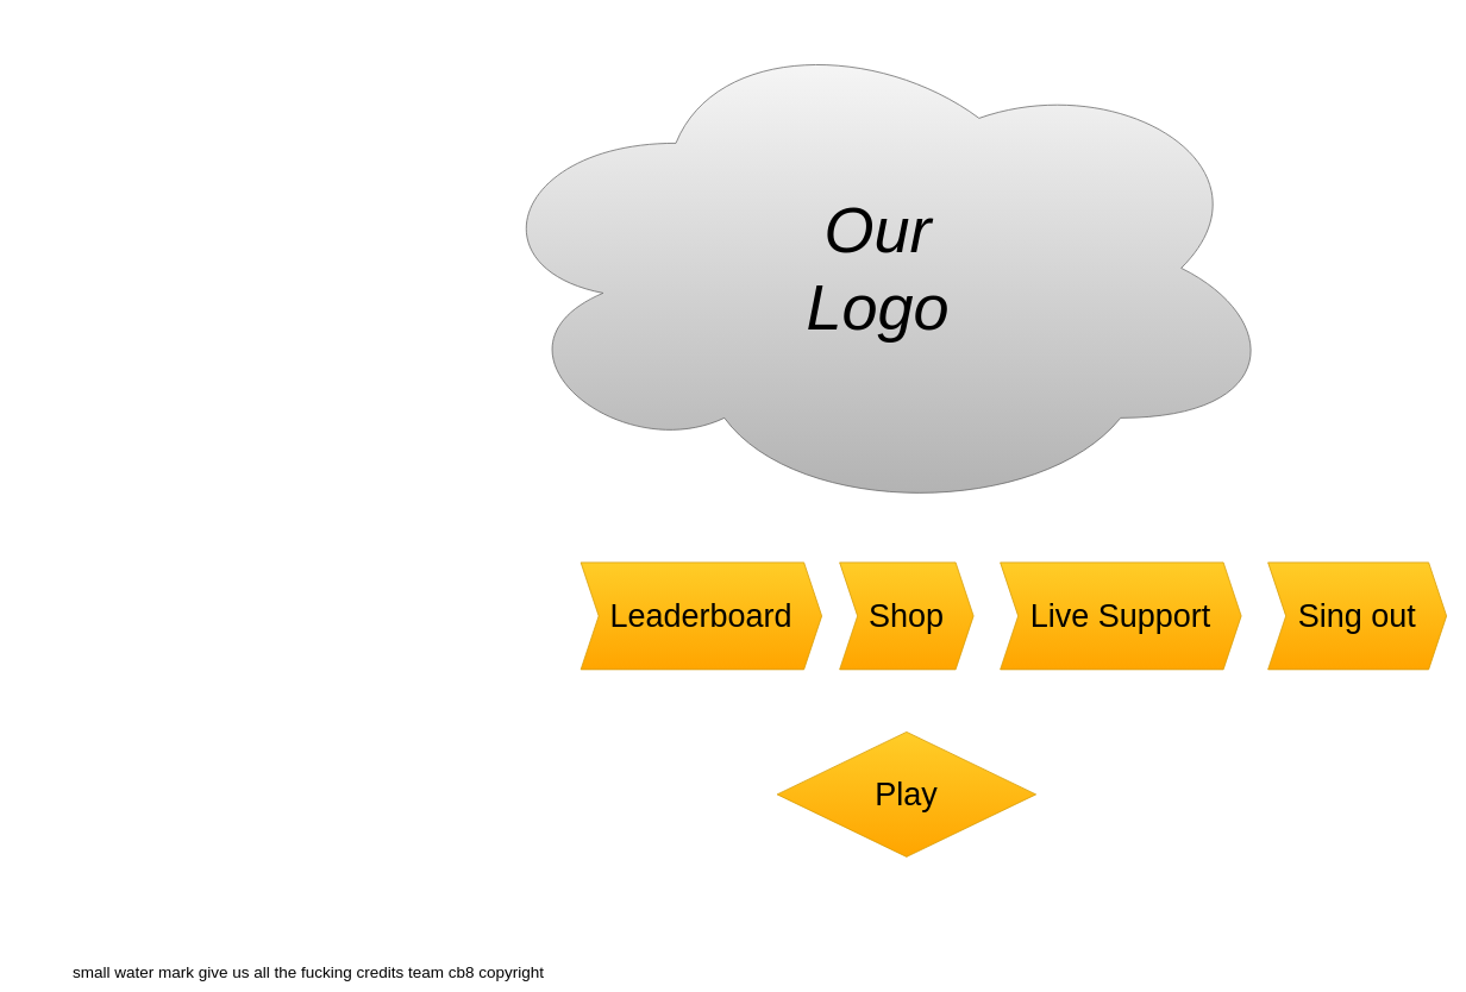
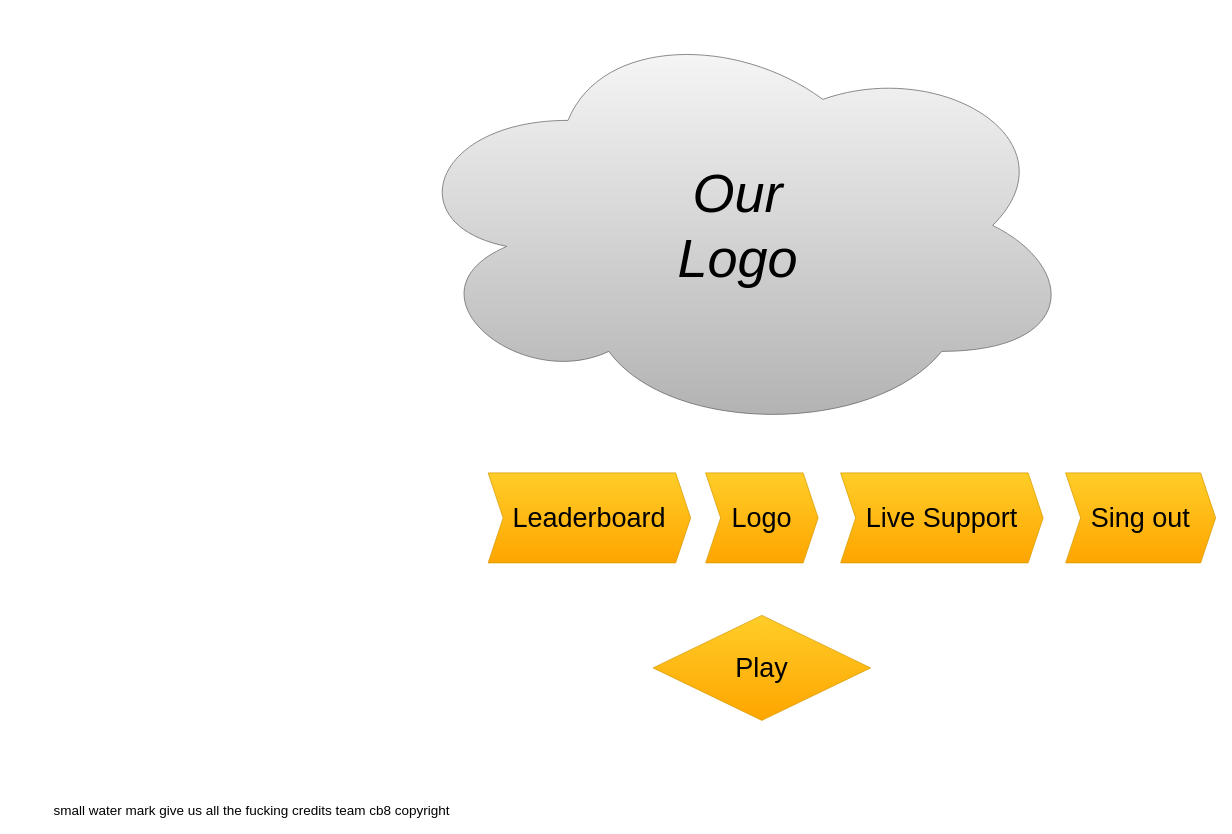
- <mxCell id="4" value="&lt;span style=&quot;font-size: 36px&quot;&gt;Shop&lt;/span&gt;" style="shape=step;perimeter=stepPerimeter;whiteSpace=wrap;html=1;fixedSize=1;gradientColor=#ffa500;fillColor=#ffcd28;strokeColor=#d79b00;" vertex="1" parent="1"><mxGeometry x="940" y="630" width="150" height="120" as="geometry" /></mxCell>
+ <mxCell id="4" value="&lt;span style=&quot;font-size: 36px&quot;&gt;Logo&lt;/span&gt;" style="shape=step;perimeter=stepPerimeter;whiteSpace=wrap;html=1;fixedSize=1;gradientColor=#ffa500;fillColor=#ffcd28;strokeColor=#d79b00;" vertex="1" parent="1"><mxGeometry x="940" y="630" width="150" height="120" as="geometry" /></mxCell>
- <mxCell id="8" value="&lt;font style=&quot;font-size: 18px&quot;&gt;small water mark give us all the fucking credits team cb8 copyright&lt;/font&gt;" style="text;html=1;strokeColor=none;fillColor=none;align=center;verticalAlign=middle;whiteSpace=wrap;rounded=0;" vertex="1" parent="1"><mxGeometry x="30" y="1080" width="630" height="20" as="geometry" /></mxCell>
+ <mxCell id="8" value="&lt;font style=&quot;font-size: 18px&quot;&gt;small water mark give us all the fucking credits team cb8 copyright&lt;/font&gt;" style="text;html=1;strokeColor=none;fillColor=none;align=center;verticalAlign=middle;whiteSpace=wrap;rounded=0;" vertex="1" parent="1"><mxGeometry x="20" y="1070" width="630" height="20" as="geometry" /></mxCell>
